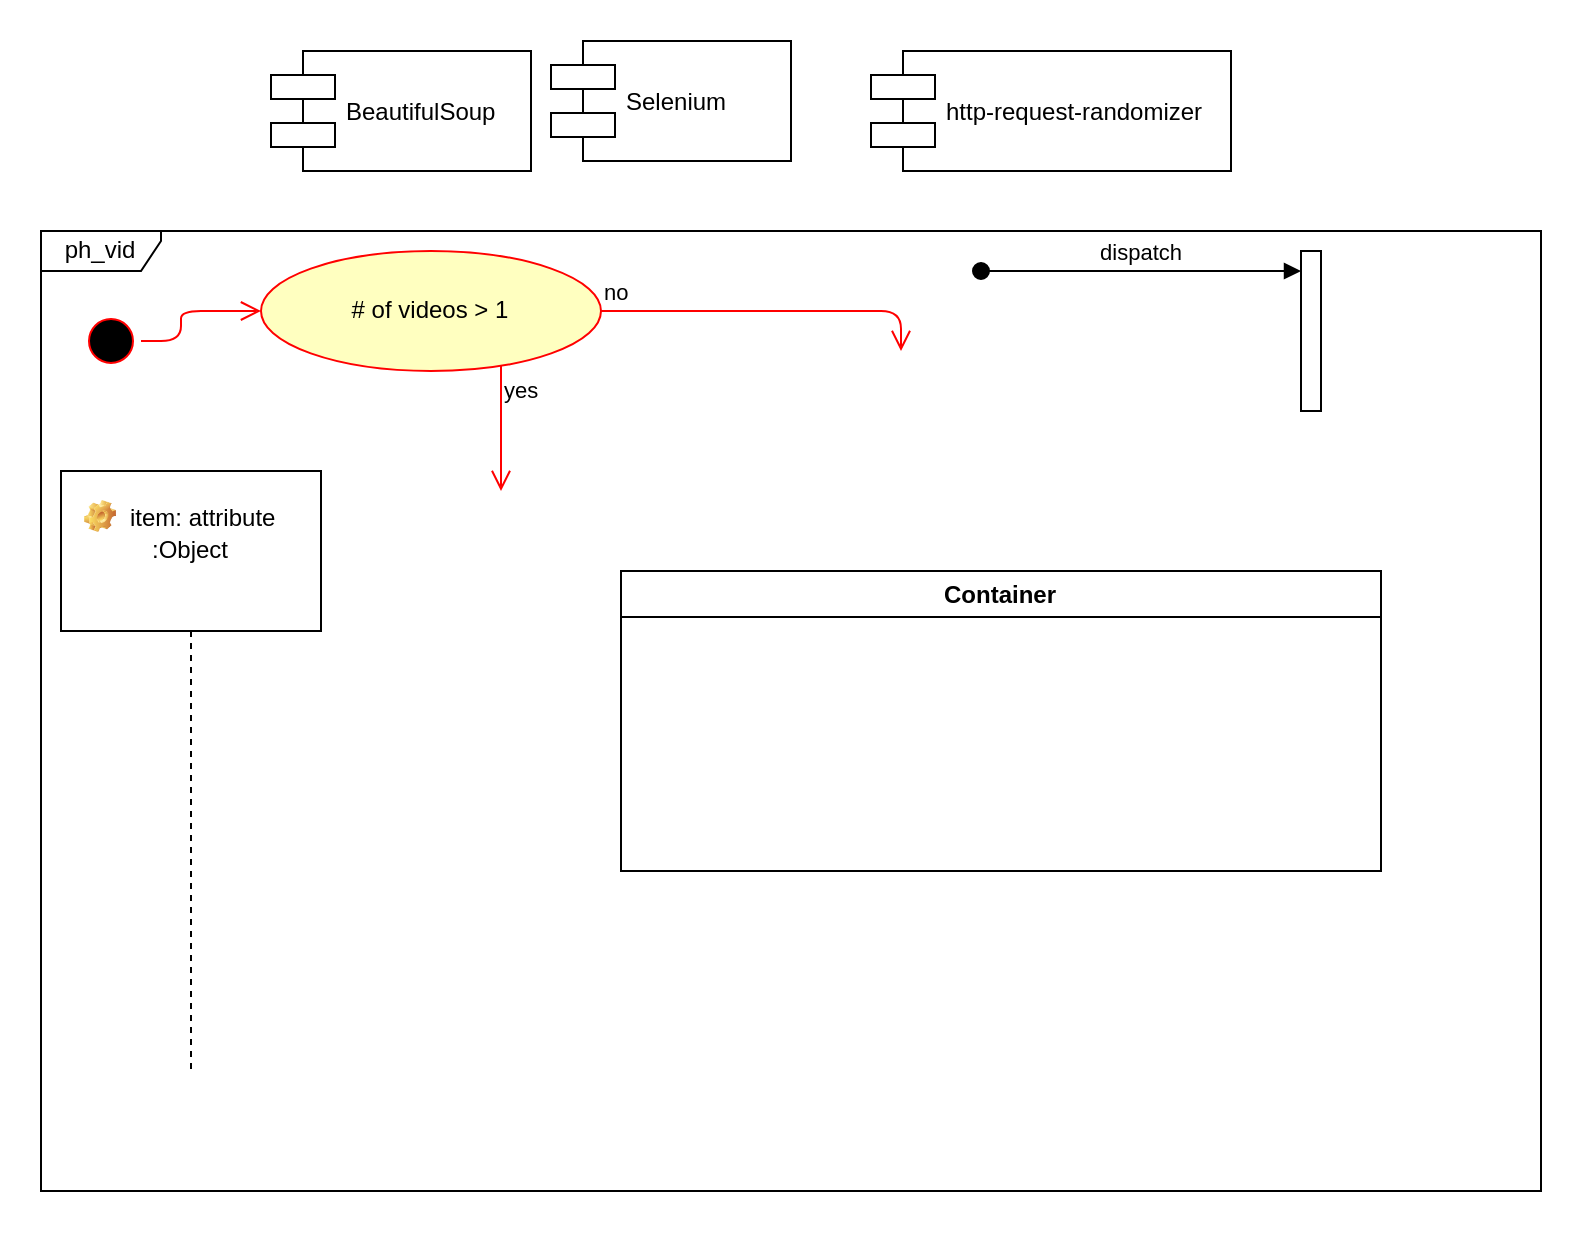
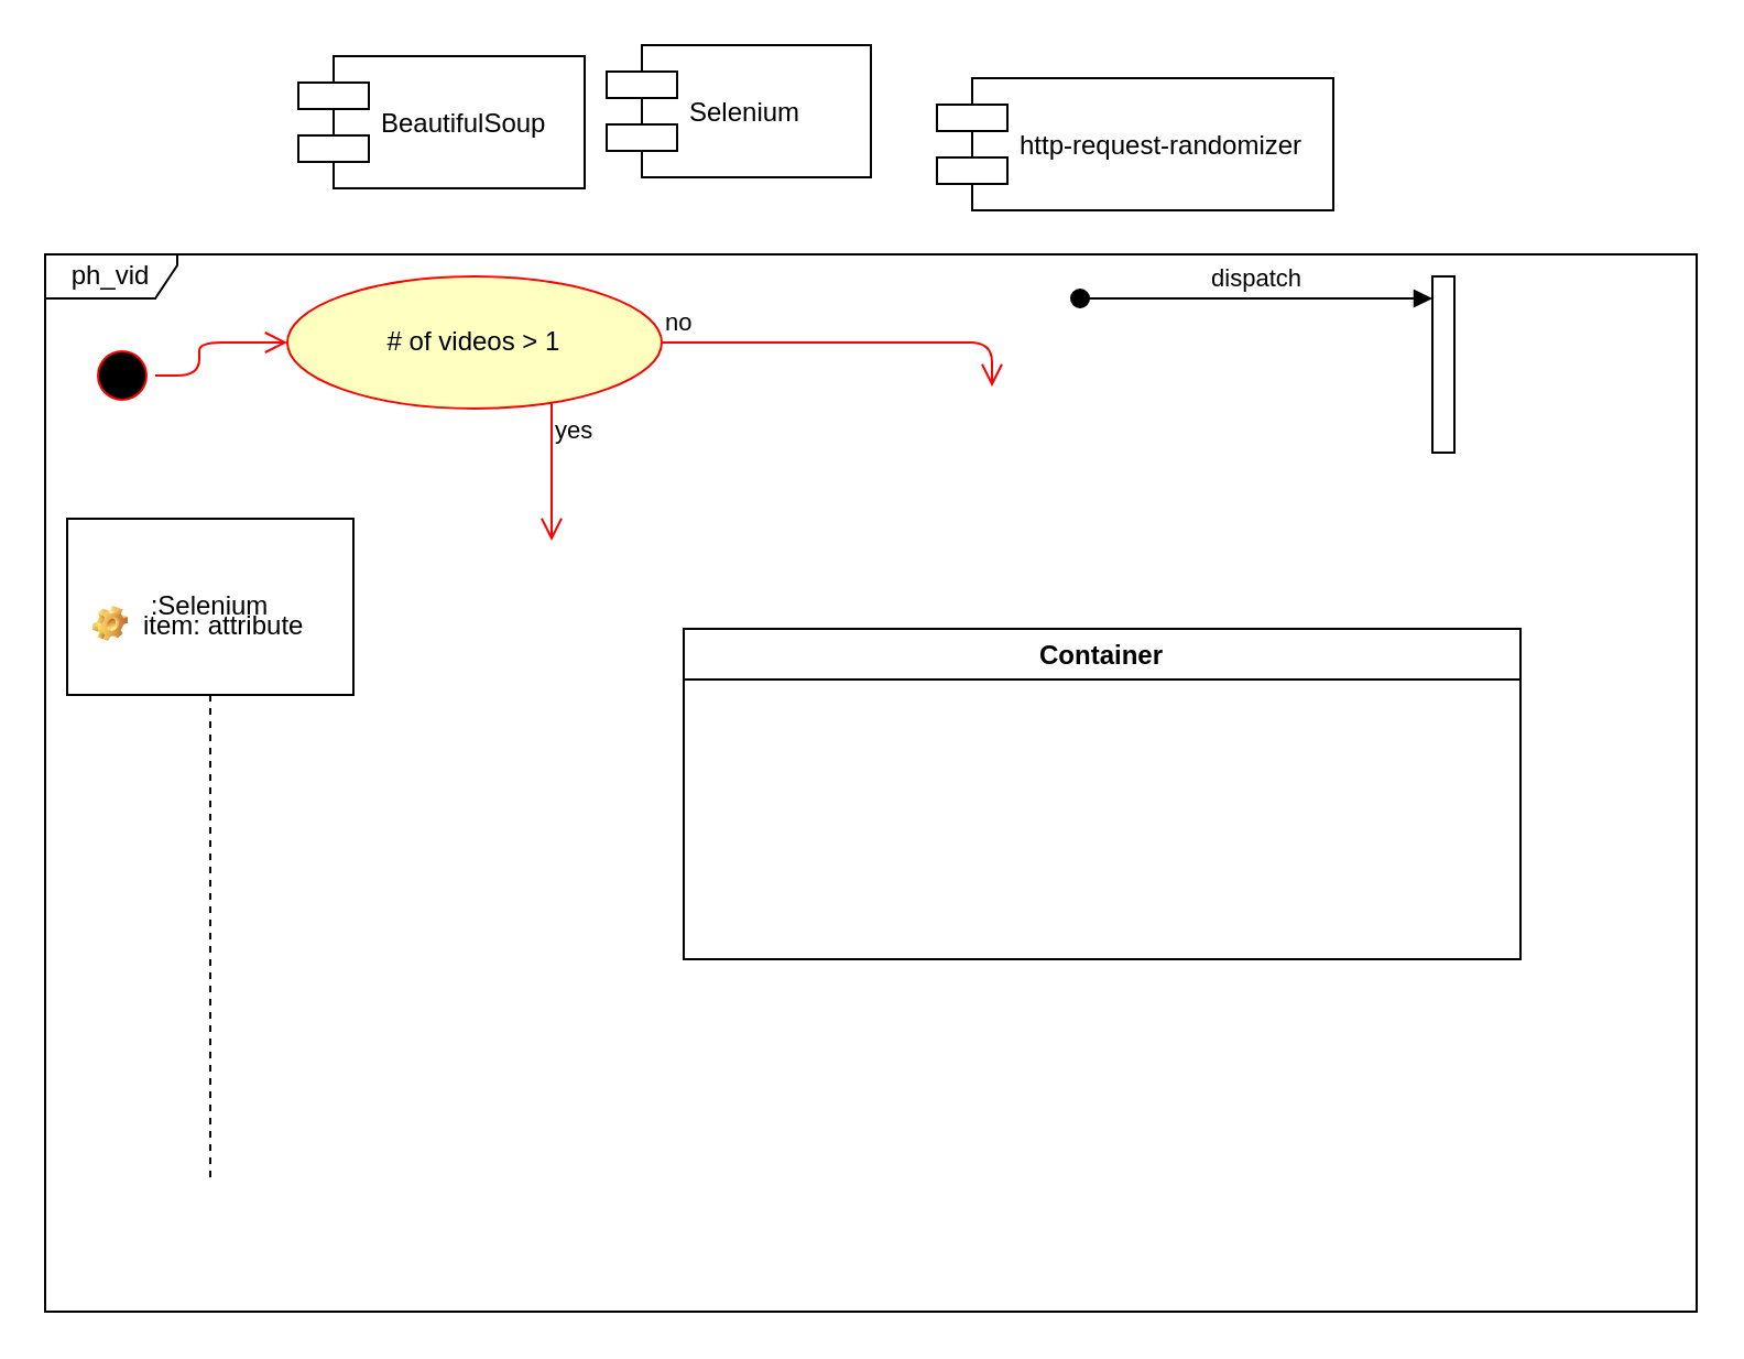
- <mxCell id="13" value="http-request-randomizer" style="shape=component;align=left;spacingLeft=36;" vertex="1" parent="1"><mxGeometry x="435" y="25" width="180" height="60" as="geometry" /></mxCell>
+ <mxCell id="13" value="http-request-randomizer" style="shape=component;align=left;spacingLeft=36;" vertex="1" parent="1"><mxGeometry x="425" y="35" width="180" height="60" as="geometry" /></mxCell>
- <mxCell id="7" value="item: attribute" style="label;fontStyle=0;strokeColor=none;fillColor=none;align=left;verticalAlign=top;overflow=hidden;spacingLeft=28;spacingRight=4;rotatable=0;points=[[0,0.5],[1,0.5]];portConstraint=eastwest;imageWidth=16;imageHeight=16;image=img/clipart/Gear_128x128.png" parent="6" vertex="1"><mxGeometry x="5" y="10" width="120" height="26" as="geometry" /></mxCell>
+ <mxCell id="7" value="item: attribute" style="label;fontStyle=0;strokeColor=none;fillColor=none;align=left;verticalAlign=top;overflow=hidden;spacingLeft=28;spacingRight=4;rotatable=0;points=[[0,0.5],[1,0.5]];portConstraint=eastwest;imageWidth=16;imageHeight=16;image=img/clipart/Gear_128x128.png" parent="6" vertex="1"><mxGeometry x="5" y="35" width="120" height="26" as="geometry" /></mxCell>
- <mxCell id="6" value=":Object" style="shape=umlLifeline;perimeter=lifelinePerimeter;whiteSpace=wrap;html=1;container=1;collapsible=0;recursiveResize=0;outlineConnect=0;size=80;" parent="1" vertex="1"><mxGeometry x="30" y="235" width="130" height="300" as="geometry" /></mxCell>
+ <mxCell id="6" value=":Selenium" style="shape=umlLifeline;perimeter=lifelinePerimeter;whiteSpace=wrap;html=1;container=1;collapsible=0;recursiveResize=0;outlineConnect=0;size=80;" parent="1" vertex="1"><mxGeometry x="30" y="235" width="130" height="300" as="geometry" /></mxCell>
